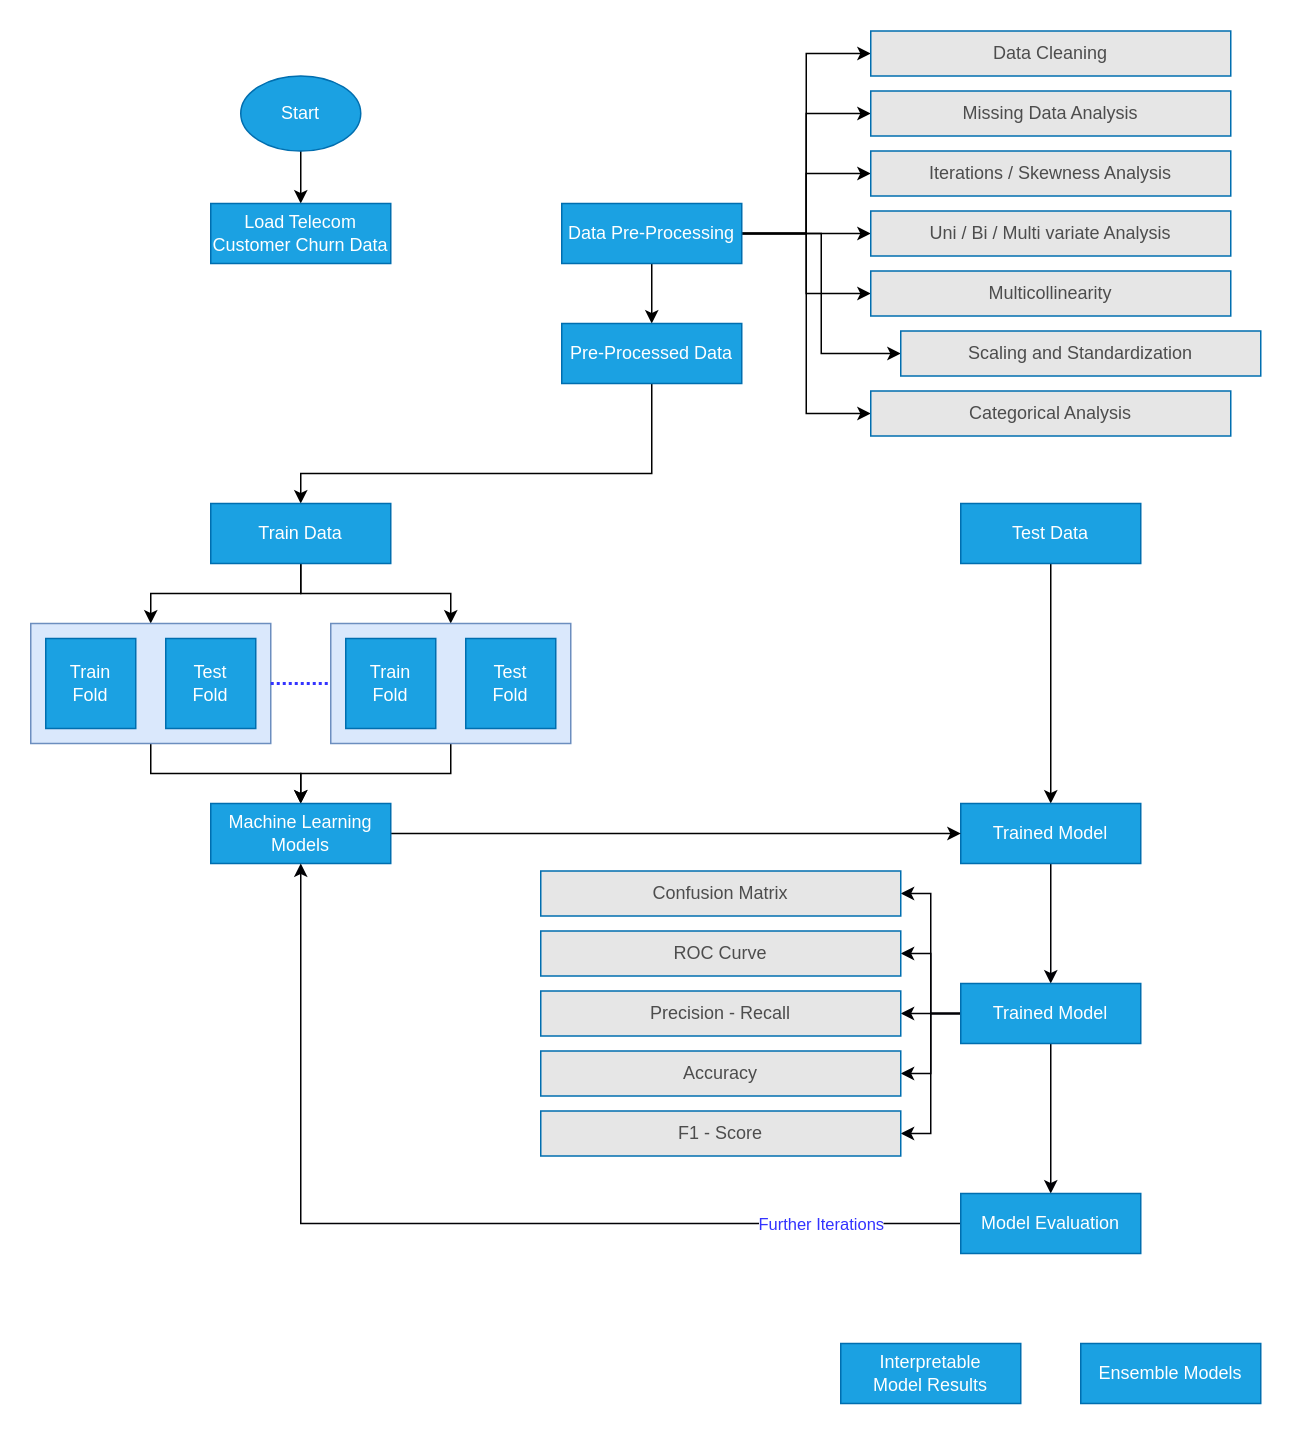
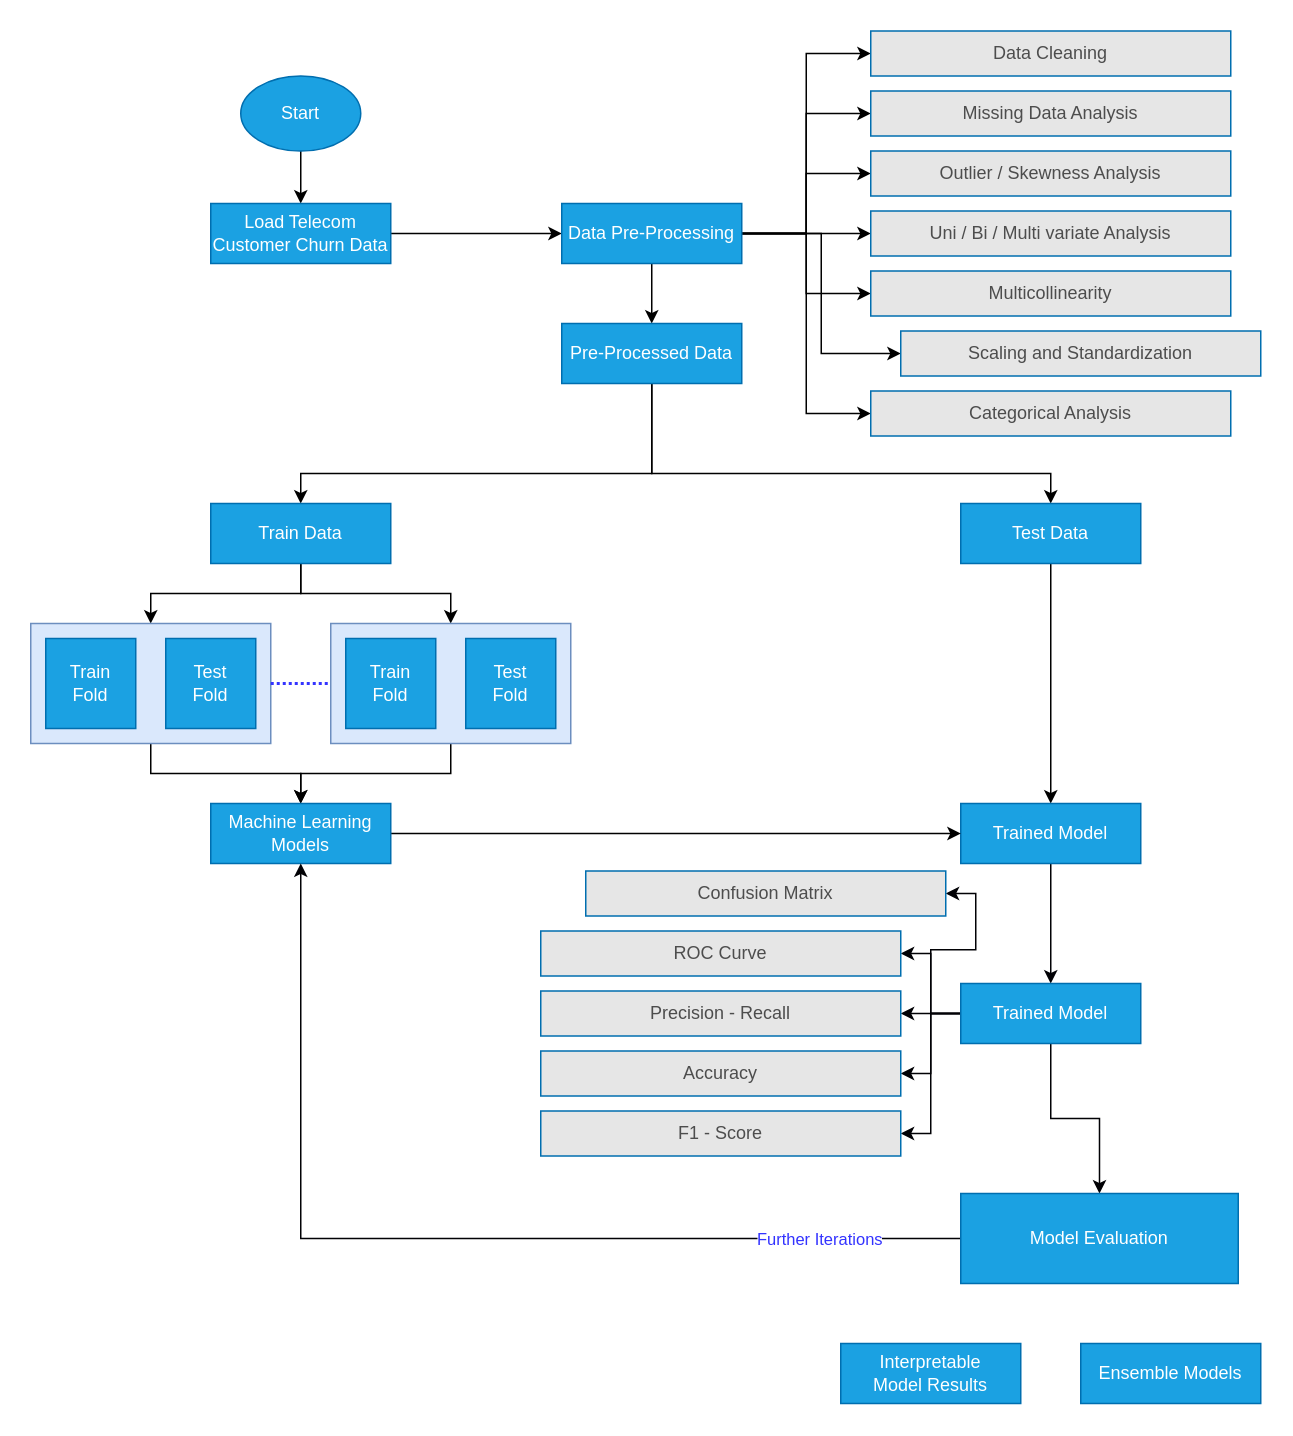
- <mxCell id="19" value="Iterations / Skewness Analysis" style="rounded=0;whiteSpace=wrap;html=1;strokeColor=#006EAF;fillColor=#E6E6E6;fontColor=#4D4D4D;" vertex="1" parent="1"><mxGeometry x="580" y="100" width="240" height="30" as="geometry" /></mxCell>
+ <mxCell id="19" value="Outlier / Skewness Analysis" style="rounded=0;whiteSpace=wrap;html=1;strokeColor=#006EAF;fillColor=#E6E6E6;fontColor=#4D4D4D;" vertex="1" parent="1"><mxGeometry x="580" y="100" width="240" height="30" as="geometry" /></mxCell>
+ <mxCell id="4" style="edgeStyle=orthogonalEdgeStyle;rounded=0;orthogonalLoop=1;jettySize=auto;html=1;fontColor=#4D4D4D;" edge="1" parent="1" source="5" target="14"><mxGeometry relative="1" as="geometry" /></mxCell>
+ <mxCell id="23" style="edgeStyle=orthogonalEdgeStyle;rounded=0;orthogonalLoop=1;jettySize=auto;html=1;fontColor=#4D4D4D;" edge="1" parent="1" source="24" target="29"><mxGeometry relative="1" as="geometry"><Array as="points"><mxPoint x="434" y="315" /><mxPoint x="700" y="315" /></Array></mxGeometry></mxCell>
- <mxCell id="51" value="Confusion Matrix" style="rounded=0;whiteSpace=wrap;html=1;strokeColor=#006EAF;fillColor=#E6E6E6;fontColor=#4D4D4D;" vertex="1" parent="1"><mxGeometry x="360" y="580" width="240" height="30" as="geometry" /></mxCell>
+ <mxCell id="51" value="Confusion Matrix" style="rounded=0;whiteSpace=wrap;html=1;strokeColor=#006EAF;fillColor=#E6E6E6;fontColor=#4D4D4D;" vertex="1" parent="1"><mxGeometry x="390" y="580" width="240" height="30" as="geometry" /></mxCell>
- <mxCell id="56" value="Model Evaluation" style="rounded=0;whiteSpace=wrap;html=1;fillColor=#1ba1e2;strokeColor=#006EAF;fontColor=#ffffff;" vertex="1" parent="1"><mxGeometry x="640" y="795" width="120" height="40" as="geometry" /></mxCell>
+ <mxCell id="56" value="Model Evaluation" style="rounded=0;whiteSpace=wrap;html=1;fillColor=#1ba1e2;strokeColor=#006EAF;fontColor=#ffffff;" vertex="1" parent="1"><mxGeometry x="640" y="795" width="185" height="60" as="geometry" /></mxCell>
